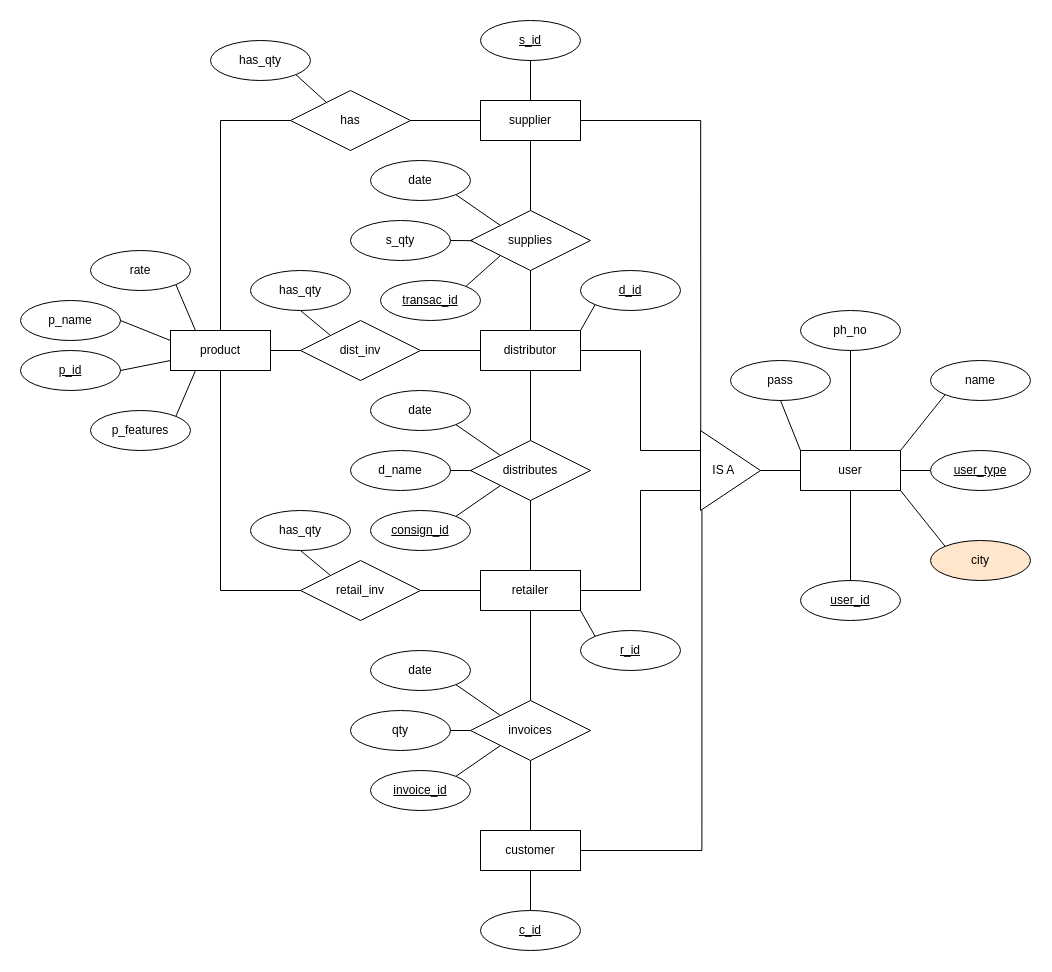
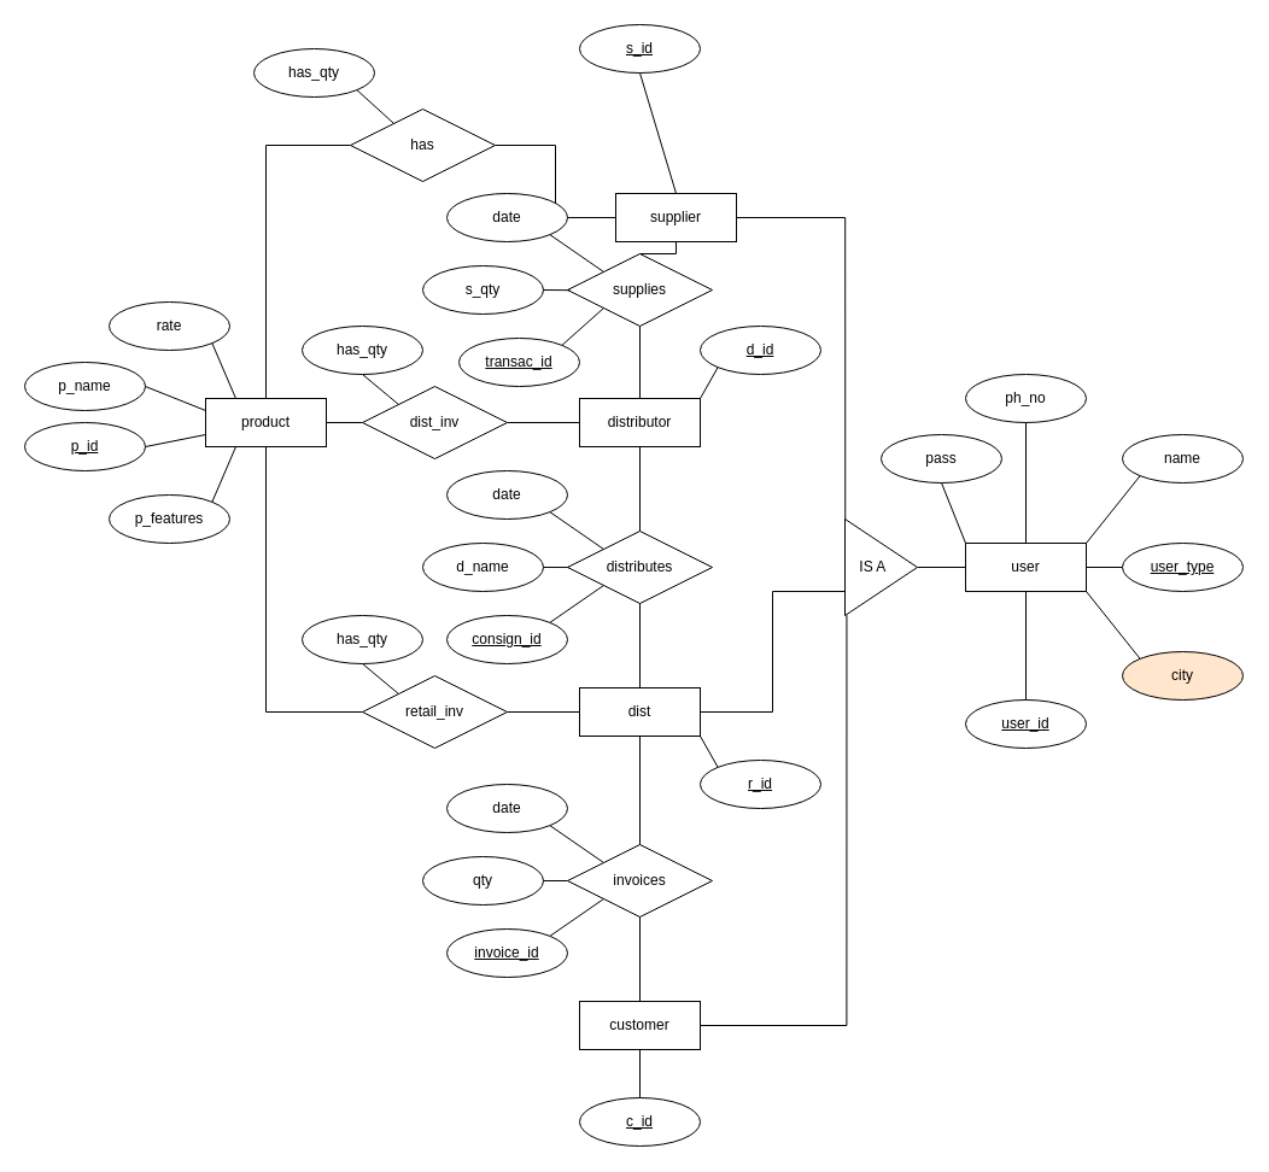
- <mxCell id="3" value="supplier" style="whiteSpace=wrap;html=1;align=center;" vertex="1" parent="1"><mxGeometry x="480" y="100" width="100" height="40" as="geometry" /></mxCell>
+ <mxCell id="3" value="supplier" style="whiteSpace=wrap;html=1;align=center;" vertex="1" parent="1"><mxGeometry x="510" y="160" width="100" height="40" as="geometry" /></mxCell>
- <mxCell id="29" value="" style="endArrow=none;html=1;rounded=0;exitX=0;exitY=0.25;exitDx=0;exitDy=0;entryX=1;entryY=0.5;entryDx=0;entryDy=0;edgeStyle=orthogonalEdgeStyle;elbow=vertical;" edge="1" parent="1" source="26" target="4"><mxGeometry relative="1" as="geometry"><mxPoint x="760.24" y="440.56" as="sourcePoint" /><mxPoint x="590" y="130" as="targetPoint" /></mxGeometry></mxCell>
- <mxCell id="5" value="retailer" style="whiteSpace=wrap;html=1;align=center;" vertex="1" parent="1"><mxGeometry x="480" y="570" width="100" height="40" as="geometry" /></mxCell>
+ <mxCell id="5" value="dist" style="whiteSpace=wrap;html=1;align=center;" vertex="1" parent="1"><mxGeometry x="480" y="570" width="100" height="40" as="geometry" /></mxCell>
